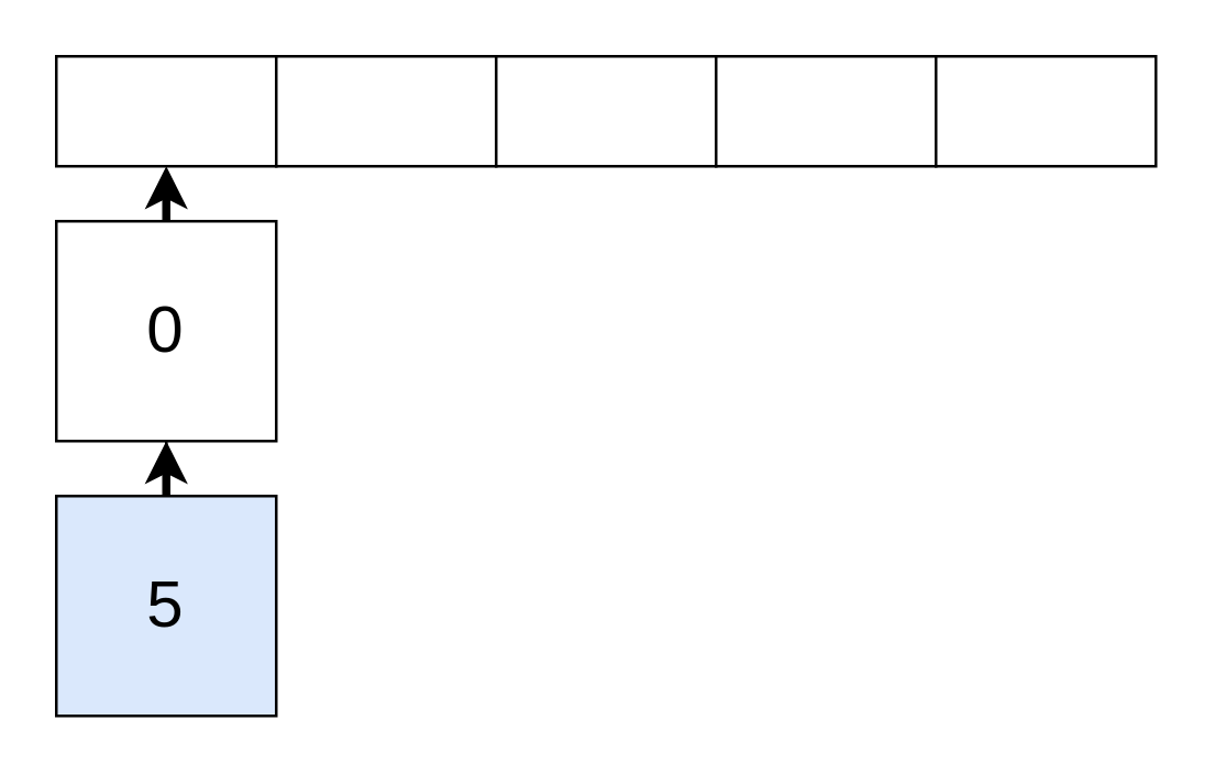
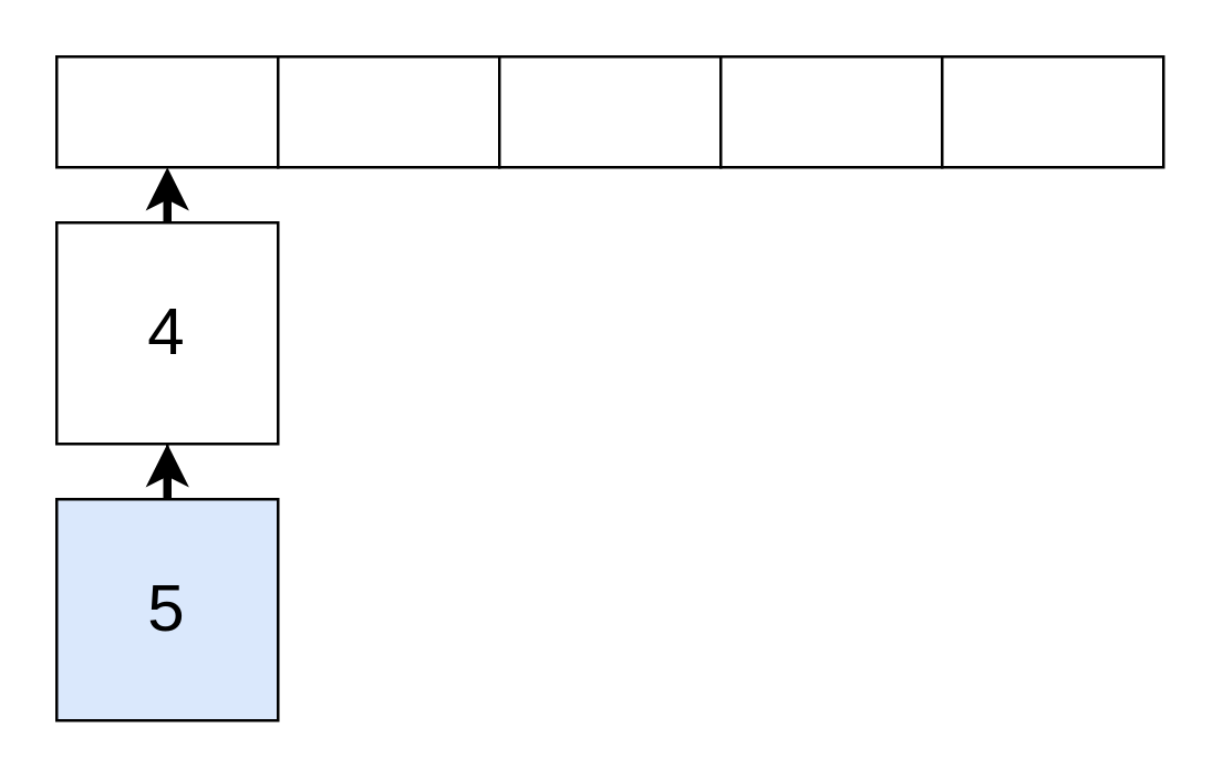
- <mxCell id="2" value="0" style="whiteSpace=wrap;html=1;aspect=fixed;fontSize=24;" parent="1" vertex="1"><mxGeometry x="20" y="80" width="80" height="80" as="geometry" /></mxCell>
+ <mxCell id="2" value="4" style="whiteSpace=wrap;html=1;aspect=fixed;fontSize=24;" parent="1" vertex="1"><mxGeometry x="20" y="80" width="80" height="80" as="geometry" /></mxCell>
